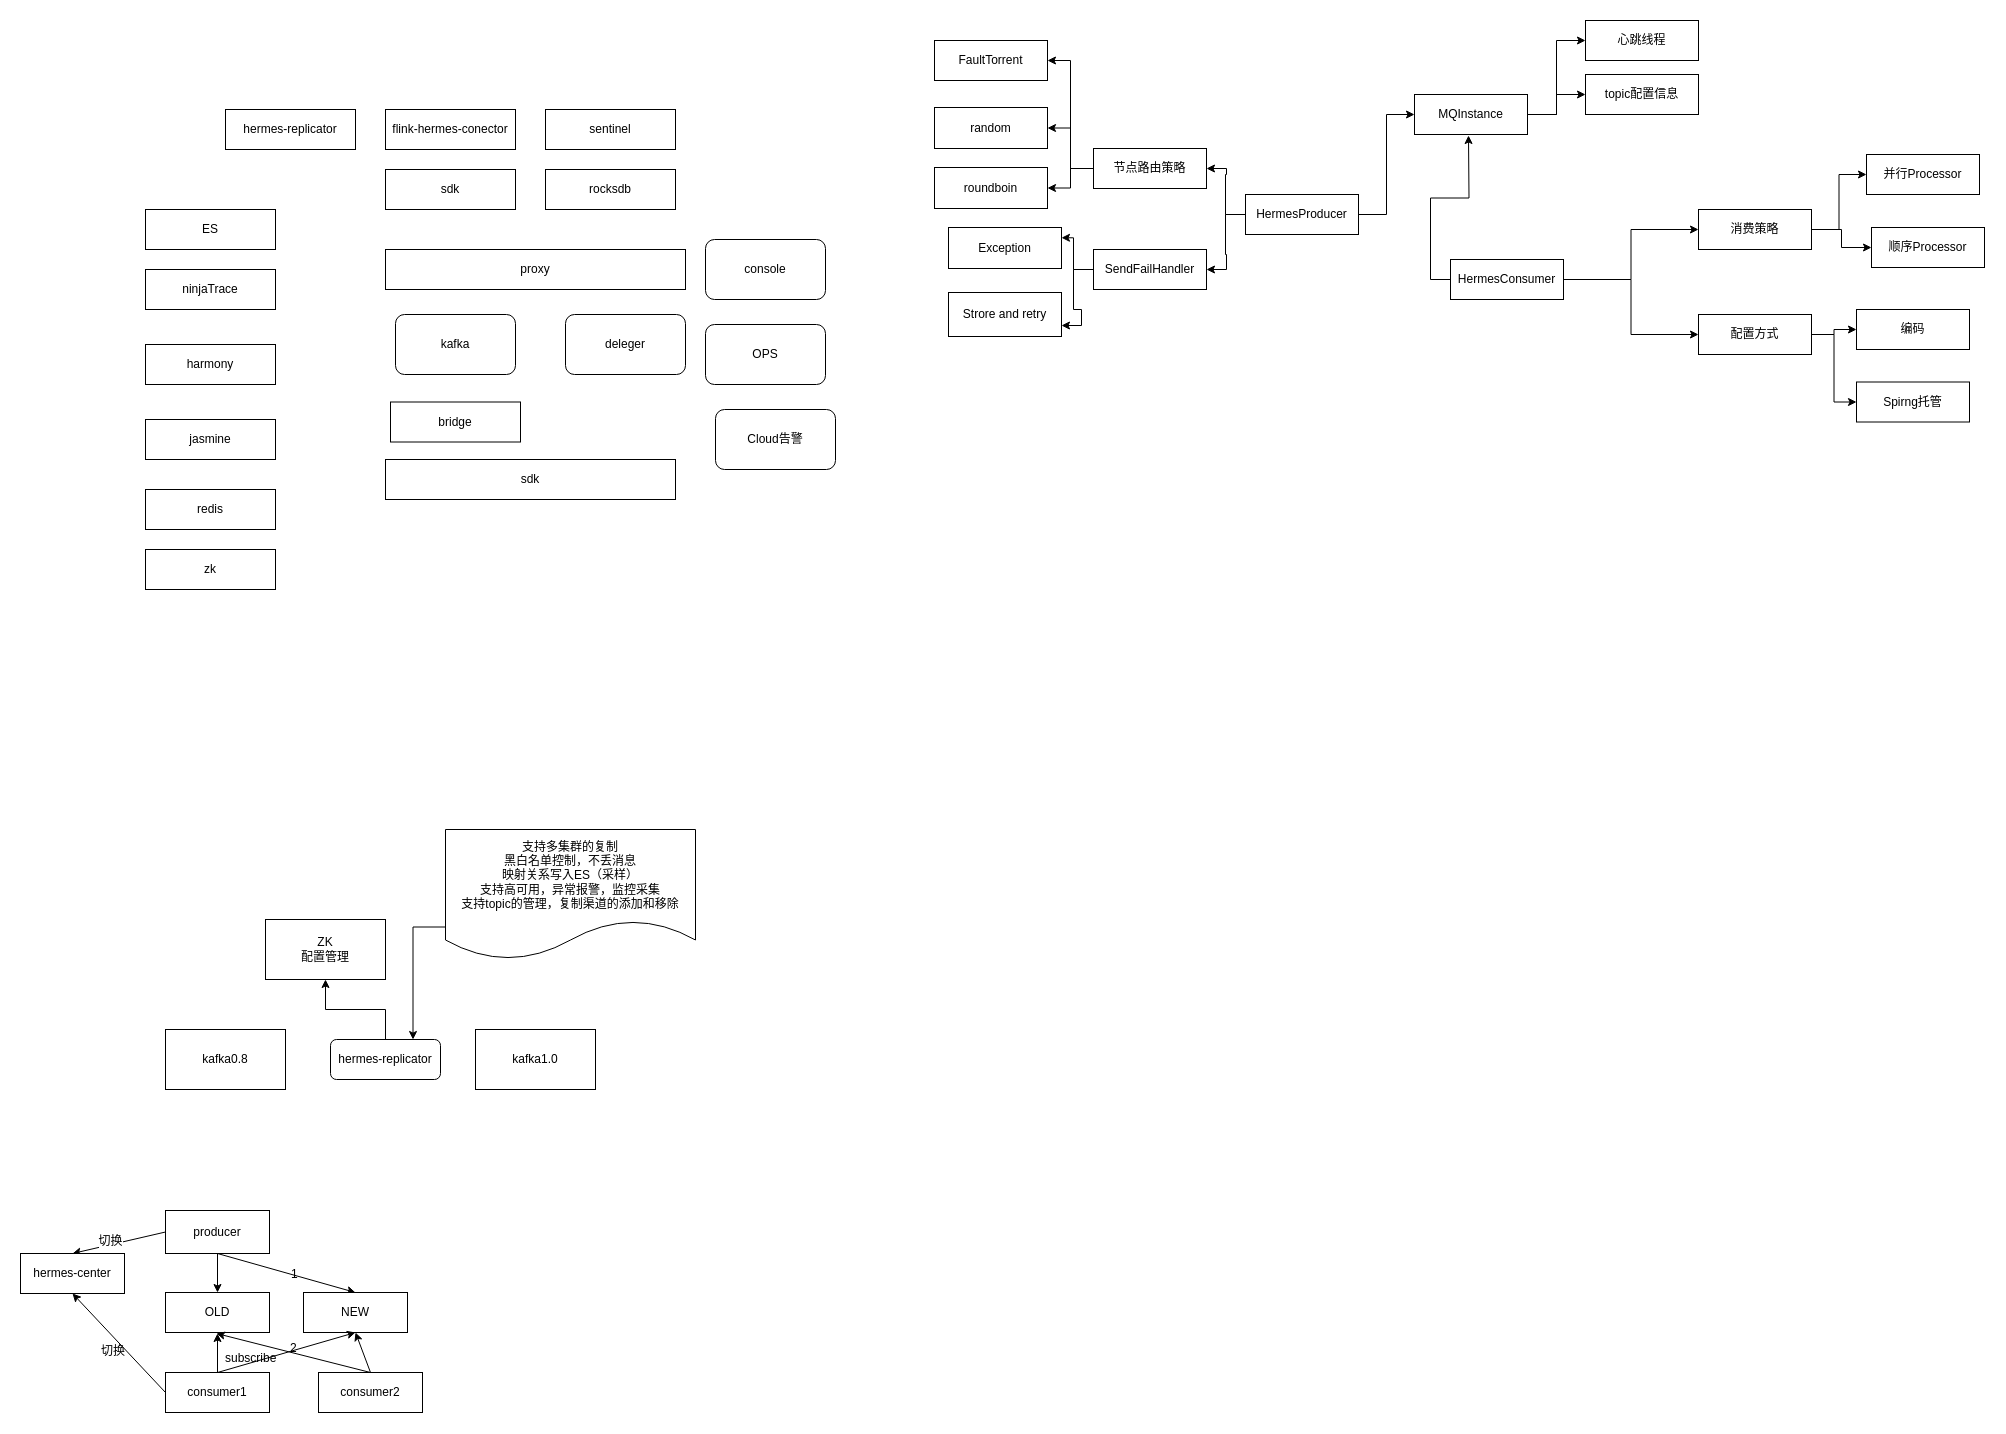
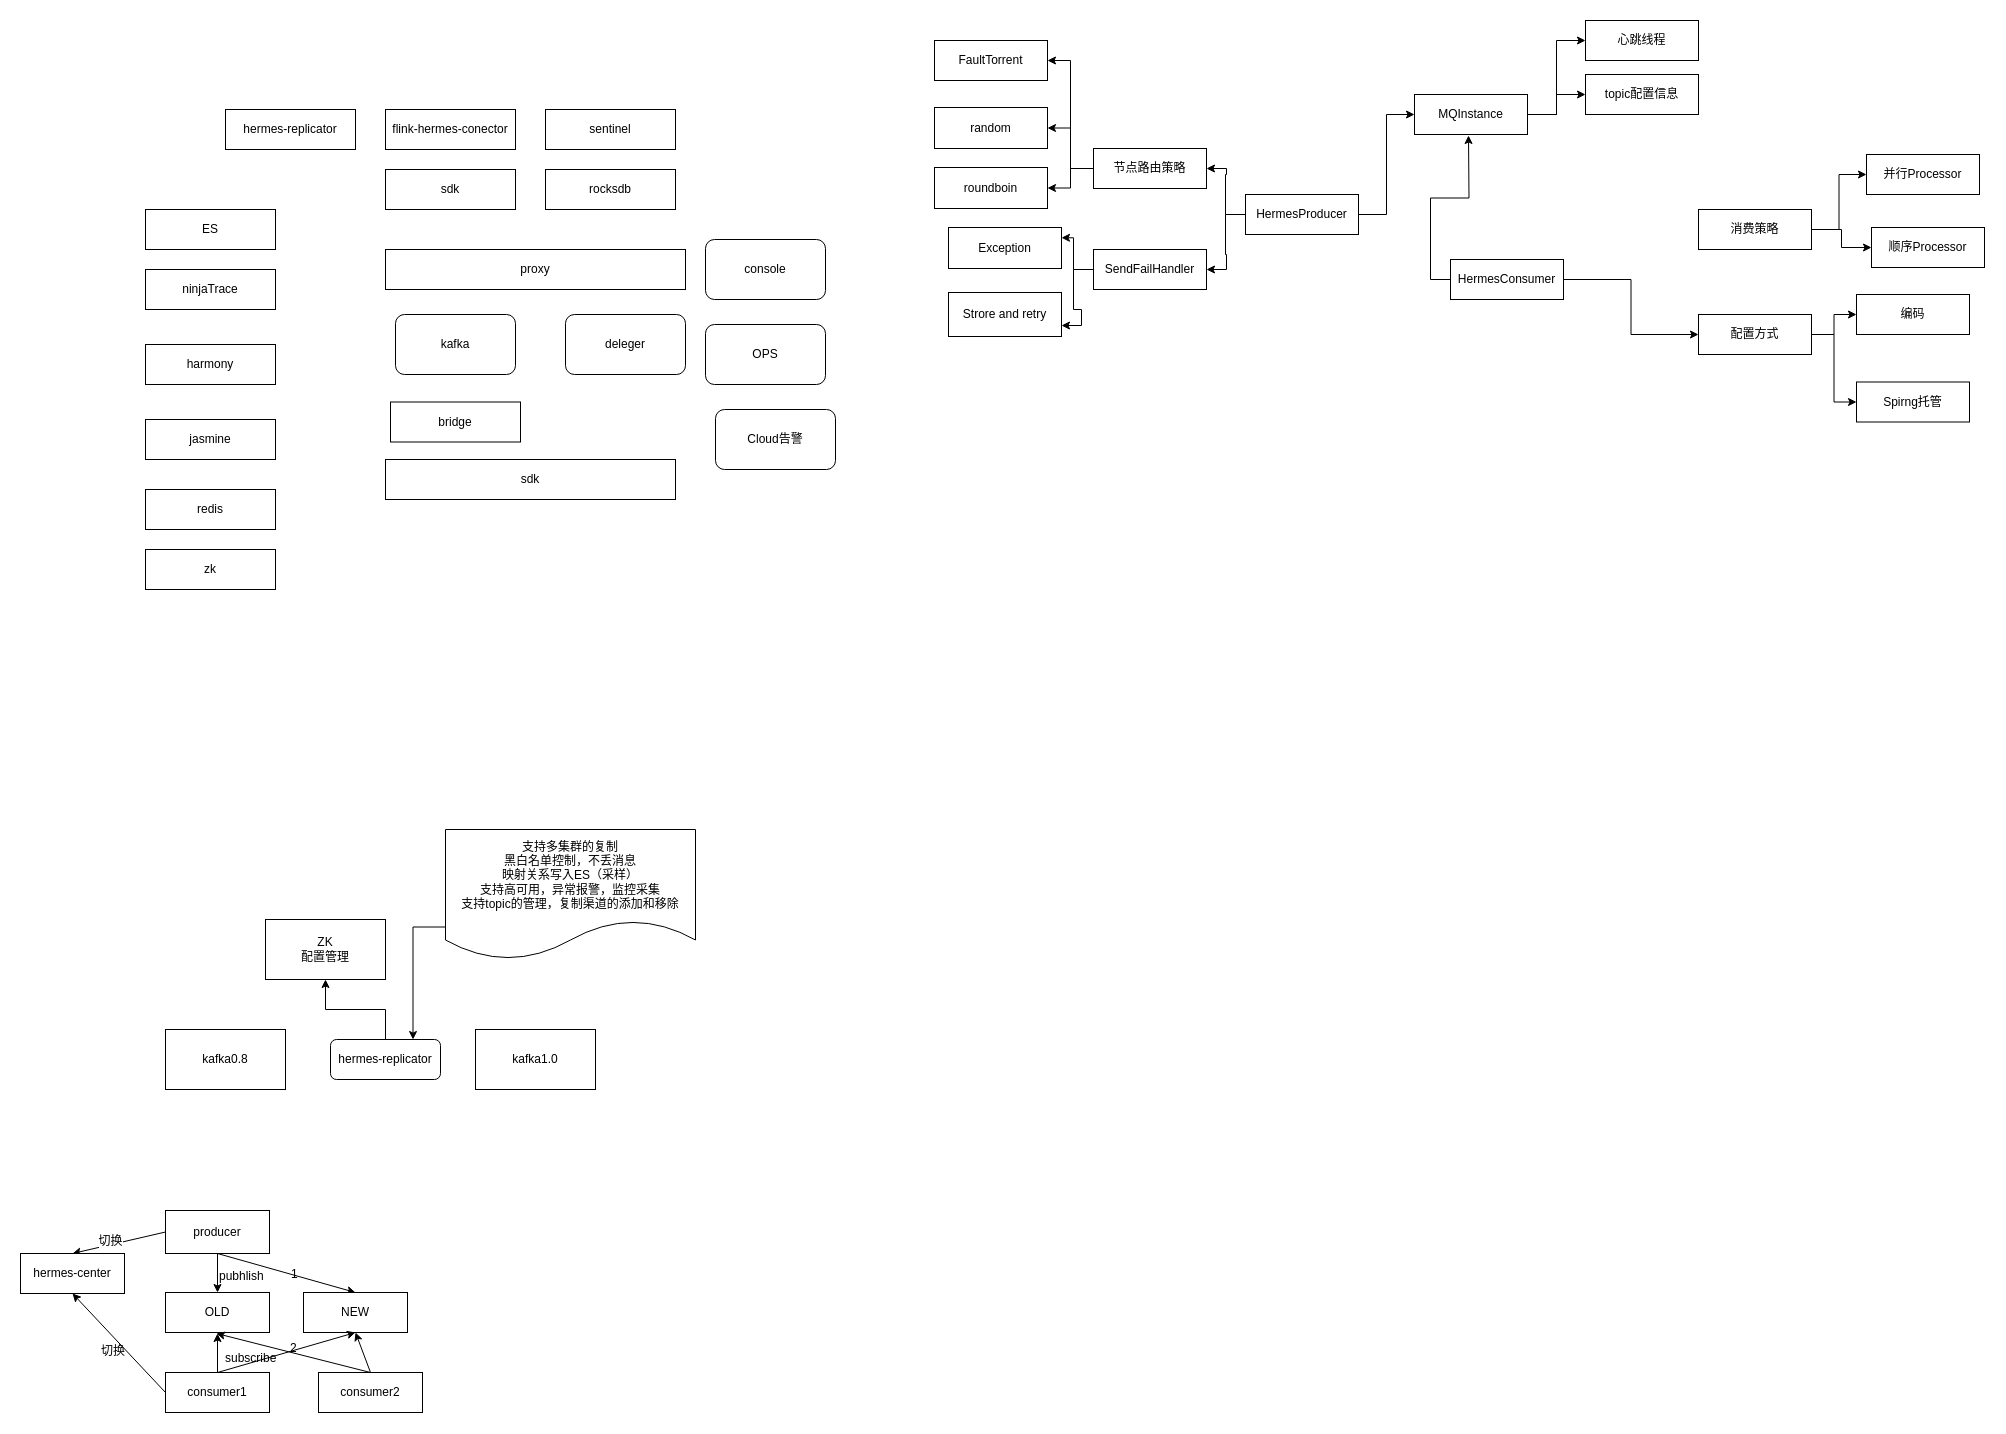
- <mxCell id="53" style="edgeStyle=orthogonalEdgeStyle;rounded=0;orthogonalLoop=1;jettySize=auto;html=1;exitX=1;exitY=0.5;exitDx=0;exitDy=0;entryX=0;entryY=0.5;entryDx=0;entryDy=0;" edge="1" parent="1" source="55" target="75"><mxGeometry relative="1" as="geometry" /></mxCell>
- <mxCell id="81" value="编码" style="rounded=0;whiteSpace=wrap;html=1;" vertex="1" parent="1"><mxGeometry x="1856" y="309" width="113" height="40" as="geometry" /></mxCell>
+ <mxCell id="81" value="编码" style="rounded=0;whiteSpace=wrap;html=1;" vertex="1" parent="1"><mxGeometry x="1856" y="294" width="113" height="40" as="geometry" /></mxCell>
+ <mxCell id="39" value="pubhlish" style="text;html=1;resizable=0;points=[];autosize=1;align=left;verticalAlign=top;spacingTop=-4;" vertex="1" parent="1"><mxGeometry x="217" y="1265.5" width="55" height="14" as="geometry" /></mxCell>
